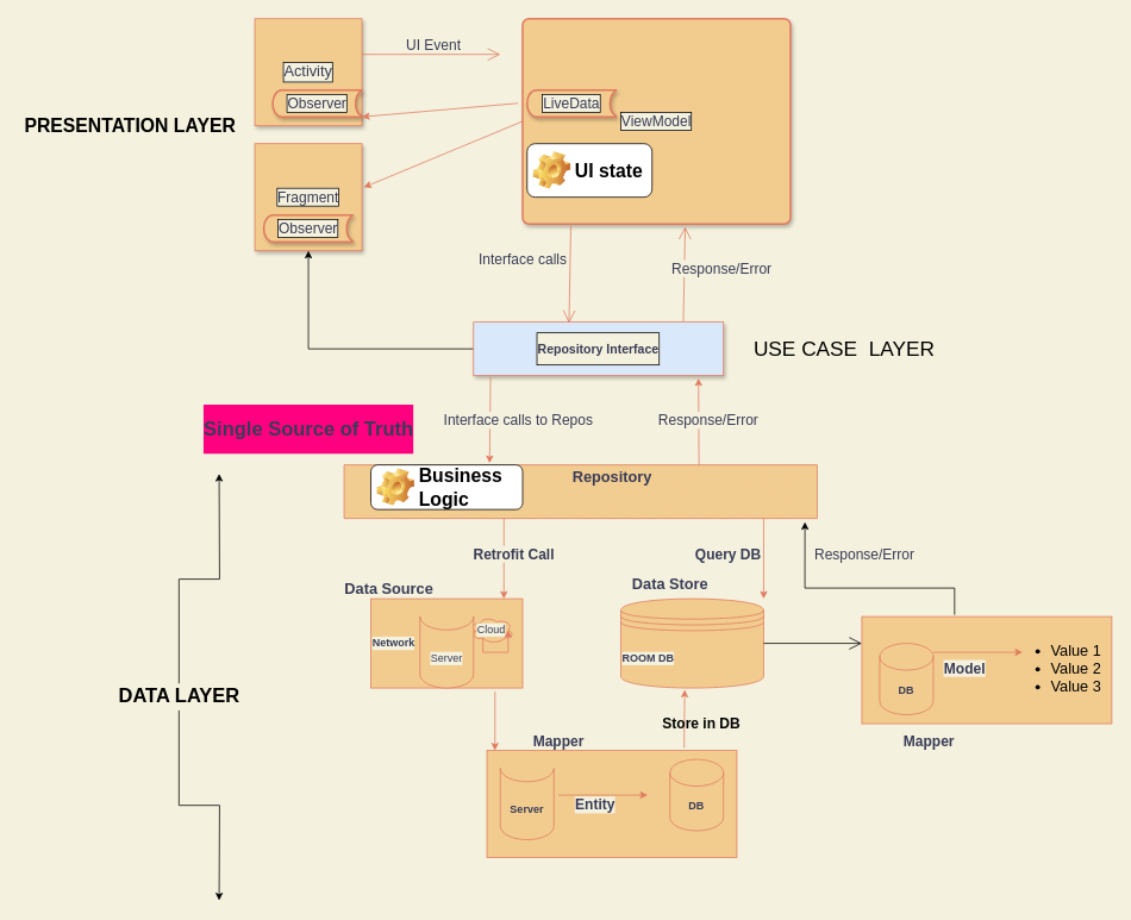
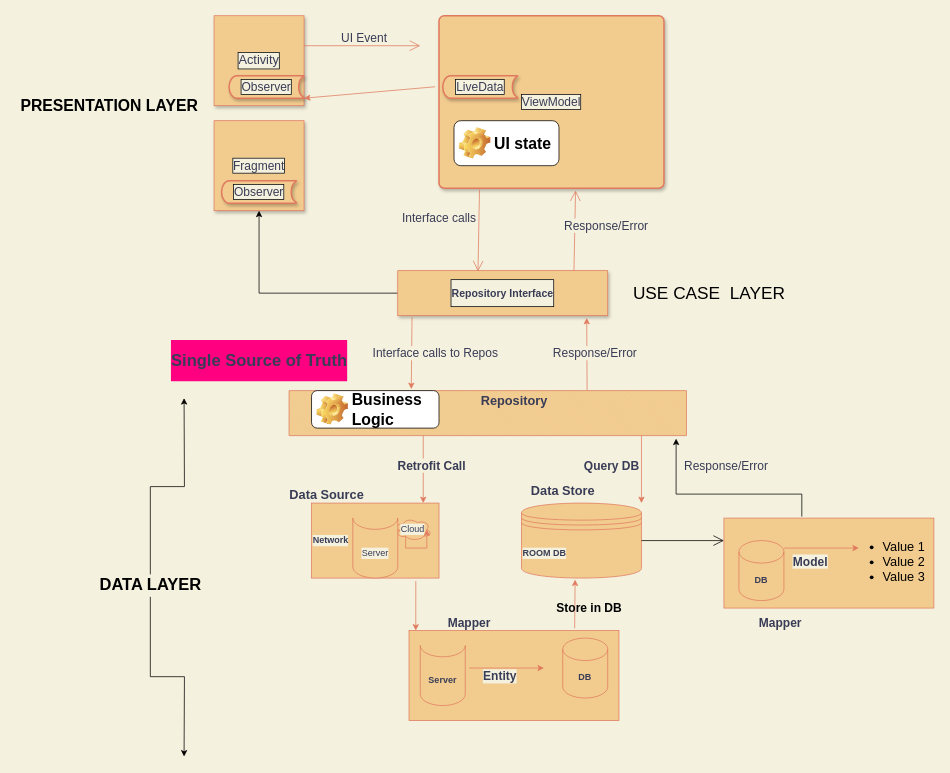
- <mxCell id="32" value="" style="endArrow=classic;html=1;rounded=0;labelBackgroundColor=#F4F1DE;fontSize=21;fontColor=#393C56;entryX=1.017;entryY=0.408;entryDx=0;entryDy=0;entryPerimeter=0;exitX=0;exitY=0.5;exitDx=0;exitDy=0;strokeColor=#E07A5F;" parent="1" source="26" target="25" edge="1"><mxGeometry width="50" height="50" relative="1" as="geometry"><mxPoint x="471.04" y="163.98" as="sourcePoint" /><mxPoint x="470" y="260" as="targetPoint" /><Array as="points" /></mxGeometry></mxCell>
- <mxCell id="43" value="UI state " style="label;whiteSpace=wrap;html=1;image=img/clipart/Gear_128x128.png;fontSize=21;" vertex="1" parent="1"><mxGeometry x="590" y="160" width="140" height="60" as="geometry" /></mxCell>
+ <mxCell id="43" value="UI state " style="label;whiteSpace=wrap;html=1;image=img/clipart/Gear_128x128.png;fontSize=21;" vertex="1" parent="1"><mxGeometry x="605" y="160" width="140" height="60" as="geometry" /></mxCell>
- <mxCell id="21" value="&lt;h1 align=&quot;right&quot;&gt;Repository Interface&lt;br&gt;&lt;/h1&gt;" style="whiteSpace=wrap;html=1;shadow=1;labelBackgroundColor=#F4F1DE;fontSize=7;fontColor=#393C56;strokeColor=#E07A5F;fillColor=#dae8fc;labelBorderColor=#000000;" parent="1" vertex="1"><mxGeometry x="530" y="360" width="280" height="60" as="geometry" /></mxCell>
+ <mxCell id="21" value="&lt;h1 align=&quot;right&quot;&gt;Repository Interface&lt;br&gt;&lt;/h1&gt;" style="whiteSpace=wrap;html=1;shadow=1;labelBackgroundColor=#F4F1DE;fontSize=7;fontColor=#393C56;strokeColor=#E07A5F;fillColor=#F2CC8F;labelBorderColor=#000000;" parent="1" vertex="1"><mxGeometry x="530" y="360" width="280" height="60" as="geometry" /></mxCell>
